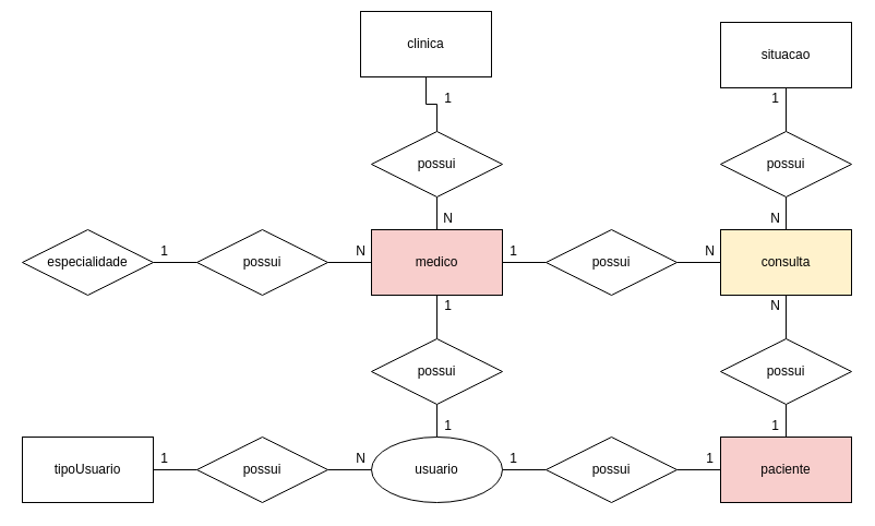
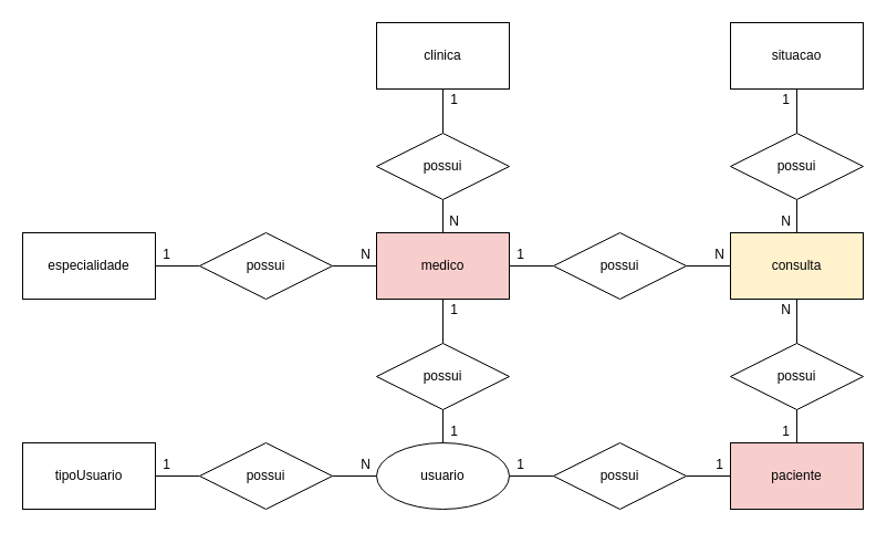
- <mxCell id="8" value="clinica" style="whiteSpace=wrap;html=1;" vertex="1" parent="1"><mxGeometry x="330" y="10" width="120" height="60" as="geometry" /></mxCell>
+ <mxCell id="8" value="clinica" style="whiteSpace=wrap;html=1;" vertex="1" parent="1"><mxGeometry x="340" y="20" width="120" height="60" as="geometry" /></mxCell>
- <mxCell id="3" value="especialidade" style="rhombus;whiteSpace=wrap;html=1;" vertex="1" parent="1"><mxGeometry x="20" y="210" width="120" height="60" as="geometry" /></mxCell>
+ <mxCell id="3" value="especialidade" style="whiteSpace=wrap;html=1;" vertex="1" parent="1"><mxGeometry x="20" y="210" width="120" height="60" as="geometry" /></mxCell>
